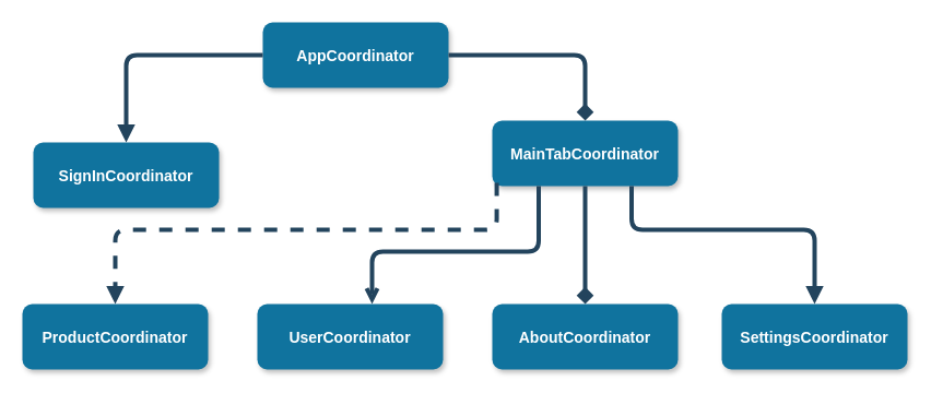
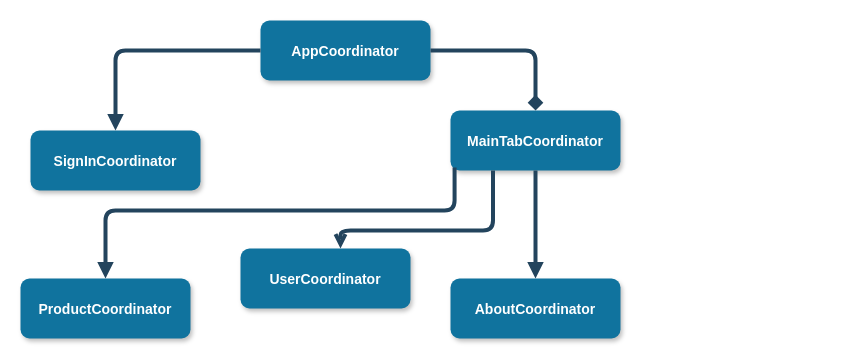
- <mxCell id="2" value="AppCoordinator" style="rounded=1;fillColor=#10739E;strokeColor=none;shadow=1;gradientColor=none;fontStyle=1;fontColor=#FFFFFF;fontSize=14;" parent="1" vertex="1"><mxGeometry x="240" y="20" width="170" height="60" as="geometry" /></mxCell>
+ <mxCell id="2" value="AppCoordinator" style="rounded=1;fillColor=#10739E;strokeColor=none;shadow=1;gradientColor=none;fontStyle=1;fontColor=#FFFFFF;fontSize=14;" parent="1" vertex="1"><mxGeometry x="260" y="20" width="170" height="60" as="geometry" /></mxCell>
- <mxCell id="14" value="" style="edgeStyle=elbowEdgeStyle;elbow=vertical;strokeWidth=4;endArrow=block;endFill=1;fontStyle=1;strokeColor=#23445D;exitX=0.75;exitY=1;exitDx=0;exitDy=0;entryX=0.5;entryY=0;entryDx=0;entryDy=0;" edge="1" parent="1" source="6" target="7"><mxGeometry x="42" y="185.5" width="100" height="100" as="geometry"><mxPoint x="520" y="190" as="sourcePoint" /><mxPoint x="440" y="270" as="targetPoint" /><Array as="points"><mxPoint x="670" y="210" /></Array></mxGeometry></mxCell>
- <mxCell id="10" value="" style="strokeWidth=4;endArrow=block;endFill=1;fontStyle=1;strokeColor=#23445D;edgeStyle=elbowEdgeStyle;elbow=vertical;exitX=0.024;exitY=0.95;exitDx=0;exitDy=0;exitPerimeter=0;dashed=1;" parent="1" source="6" target="5" edge="1"><mxGeometry x="22" y="165.5" width="100" height="100" as="geometry"><mxPoint x="380" y="140" as="sourcePoint" /><mxPoint x="-238" y="75.5" as="targetPoint" /><Array as="points"><mxPoint x="270" y="210" /><mxPoint x="250" y="220" /></Array></mxGeometry></mxCell>
+ <mxCell id="10" value="" style="strokeWidth=4;endArrow=block;endFill=1;fontStyle=1;strokeColor=#23445D;edgeStyle=elbowEdgeStyle;elbow=vertical;exitX=0.024;exitY=0.95;exitDx=0;exitDy=0;exitPerimeter=0;" parent="1" source="6" target="5" edge="1"><mxGeometry x="22" y="165.5" width="100" height="100" as="geometry"><mxPoint x="380" y="140" as="sourcePoint" /><mxPoint x="-238" y="75.5" as="targetPoint" /><Array as="points"><mxPoint x="270" y="210" /><mxPoint x="250" y="220" /></Array></mxGeometry></mxCell>
- <mxCell id="13" value="" style="edgeStyle=elbowEdgeStyle;elbow=vertical;strokeWidth=4;endArrow=diamond;endFill=1;fontStyle=1;strokeColor=#23445D;exitX=0.5;exitY=1;exitDx=0;exitDy=0;entryX=0.5;entryY=0;entryDx=0;entryDy=0;" edge="1" parent="1" source="6" target="8"><mxGeometry x="32" y="175.5" width="100" height="100" as="geometry"><mxPoint x="510" y="180" as="sourcePoint" /><mxPoint x="430" y="260" as="targetPoint" /><Array as="points"><mxPoint x="480" y="210" /></Array></mxGeometry></mxCell>
+ <mxCell id="13" value="" style="edgeStyle=elbowEdgeStyle;elbow=vertical;strokeWidth=4;endArrow=block;endFill=1;fontStyle=1;strokeColor=#23445D;exitX=0.5;exitY=1;exitDx=0;exitDy=0;entryX=0.5;entryY=0;entryDx=0;entryDy=0;" edge="1" parent="1" source="6" target="8"><mxGeometry x="32" y="175.5" width="100" height="100" as="geometry"><mxPoint x="510" y="180" as="sourcePoint" /><mxPoint x="430" y="260" as="targetPoint" /><Array as="points"><mxPoint x="480" y="210" /></Array></mxGeometry></mxCell>
- <mxCell id="4" value="UserCoordinator" style="rounded=1;fillColor=#10739E;strokeColor=none;shadow=1;gradientColor=none;fontStyle=1;fontColor=#FFFFFF;fontSize=14;" parent="1" vertex="1"><mxGeometry x="235" y="278" width="170" height="60" as="geometry" /></mxCell>
+ <mxCell id="4" value="UserCoordinator" style="rounded=1;fillColor=#10739E;strokeColor=none;shadow=1;gradientColor=none;fontStyle=1;fontColor=#FFFFFF;fontSize=14;" parent="1" vertex="1"><mxGeometry x="240" y="248" width="170" height="60" as="geometry" /></mxCell>
- <mxCell id="7" value="SettingsCoordinator" style="rounded=1;fillColor=#10739E;strokeColor=none;shadow=1;gradientColor=none;fontStyle=1;fontColor=#FFFFFF;fontSize=14;" parent="1" vertex="1"><mxGeometry x="660" y="278" width="170" height="60" as="geometry" /></mxCell>
